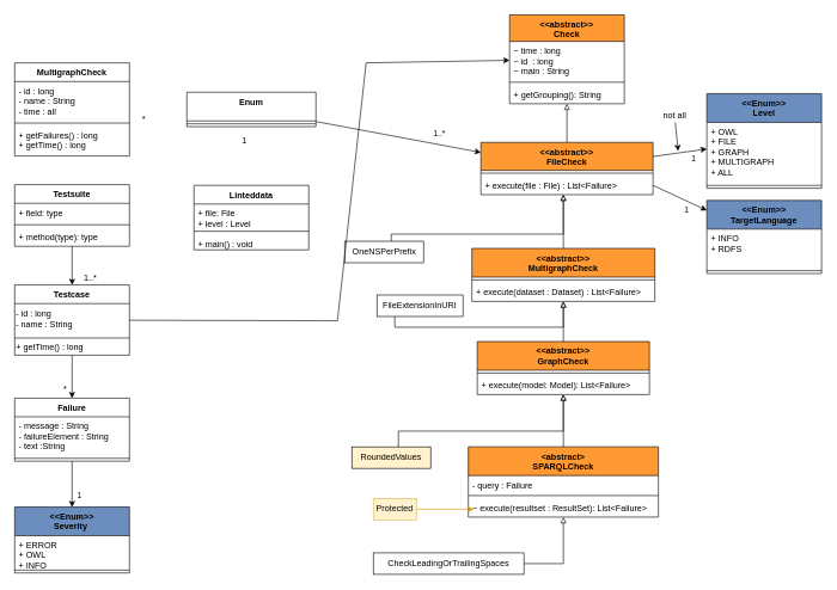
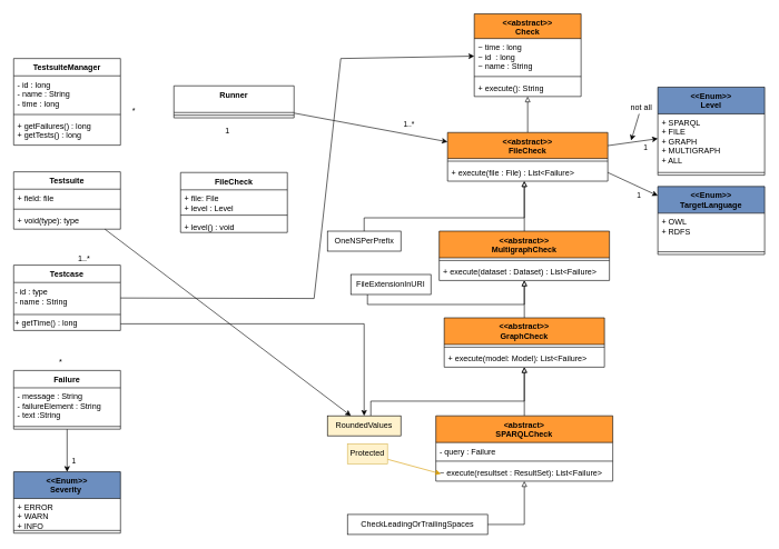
- <mxCell id="76" value="~ time : long&#10;~ id  : long&#10;~ main : String" style="text;strokeColor=none;fillColor=none;align=left;verticalAlign=top;spacingLeft=4;spacingRight=4;overflow=hidden;rotatable=0;points=[[0,0.5],[1,0.5]];portConstraint=eastwest;" parent="75" vertex="1"><mxGeometry y="37" width="160" height="53" as="geometry" /></mxCell>
+ <mxCell id="76" value="~ time : long&#10;~ id  : long&#10;~ name : String" style="text;strokeColor=none;fillColor=none;align=left;verticalAlign=top;spacingLeft=4;spacingRight=4;overflow=hidden;rotatable=0;points=[[0,0.5],[1,0.5]];portConstraint=eastwest;" parent="75" vertex="1"><mxGeometry y="37" width="160" height="53" as="geometry" /></mxCell>
- <mxCell id="68" value="MultigraphCheck" style="swimlane;fontStyle=1;align=center;verticalAlign=top;childLayout=stackLayout;horizontal=1;startSize=26;horizontalStack=0;resizeParent=1;resizeParentMax=0;resizeLast=0;collapsible=1;marginBottom=0;" parent="1" vertex="1"><mxGeometry x="20" y="87" width="160" height="130" as="geometry" /></mxCell>
+ <mxCell id="68" value="TestsuiteManager" style="swimlane;fontStyle=1;align=center;verticalAlign=top;childLayout=stackLayout;horizontal=1;startSize=26;horizontalStack=0;resizeParent=1;resizeParentMax=0;resizeLast=0;collapsible=1;marginBottom=0;" parent="1" vertex="1"><mxGeometry x="20" y="87" width="160" height="130" as="geometry" /></mxCell>
- <mxCell id="69" value="- id : long&#10;- name : String&#10;- time : all" style="text;strokeColor=none;fillColor=none;align=left;verticalAlign=top;spacingLeft=4;spacingRight=4;overflow=hidden;rotatable=0;points=[[0,0.5],[1,0.5]];portConstraint=eastwest;" parent="68" vertex="1"><mxGeometry y="26" width="160" height="54" as="geometry" /></mxCell>
+ <mxCell id="69" value="- id : long&#10;- name : String&#10;- time : long" style="text;strokeColor=none;fillColor=none;align=left;verticalAlign=top;spacingLeft=4;spacingRight=4;overflow=hidden;rotatable=0;points=[[0,0.5],[1,0.5]];portConstraint=eastwest;" parent="68" vertex="1"><mxGeometry y="26" width="160" height="54" as="geometry" /></mxCell>
- <mxCell id="78" value="+ getGrouping(): String" style="text;strokeColor=none;fillColor=none;align=left;verticalAlign=top;spacingLeft=4;spacingRight=4;overflow=hidden;rotatable=0;points=[[0,0.5],[1,0.5]];portConstraint=eastwest;" parent="75" vertex="1"><mxGeometry y="98" width="160" height="26" as="geometry" /></mxCell>
+ <mxCell id="78" value="+ execute(): String" style="text;strokeColor=none;fillColor=none;align=left;verticalAlign=top;spacingLeft=4;spacingRight=4;overflow=hidden;rotatable=0;points=[[0,0.5],[1,0.5]];portConstraint=eastwest;" parent="75" vertex="1"><mxGeometry y="98" width="160" height="26" as="geometry" /></mxCell>
- <mxCell id="42" value="Enum" style="swimlane;fontStyle=1;align=center;verticalAlign=top;childLayout=stackLayout;horizontal=1;startSize=40;horizontalStack=0;resizeParent=1;resizeParentMax=0;resizeLast=0;collapsible=1;marginBottom=0;" parent="1" vertex="1"><mxGeometry x="260" y="128" width="180" height="48" as="geometry" /></mxCell>
+ <mxCell id="42" value="Runner" style="swimlane;fontStyle=1;align=center;verticalAlign=top;childLayout=stackLayout;horizontal=1;startSize=40;horizontalStack=0;resizeParent=1;resizeParentMax=0;resizeLast=0;collapsible=1;marginBottom=0;" parent="1" vertex="1"><mxGeometry x="260" y="128" width="180" height="48" as="geometry" /></mxCell>
- <mxCell id="30" value="not all" style="text;html=1;align=center;verticalAlign=middle;resizable=0;points=[];autosize=1;strokeColor=none;fillColor=none;" parent="1" vertex="1"><mxGeometry x="915" y="150" width="50" height="20" as="geometry" /></mxCell>
+ <mxCell id="30" value="not all" style="text;html=1;align=center;verticalAlign=middle;resizable=0;points=[];autosize=1;strokeColor=none;fillColor=none;" parent="1" vertex="1"><mxGeometry x="935" y="150" width="50" height="20" as="geometry" /></mxCell>
- <mxCell id="3" value="+ OWL&#10;+ FILE&#10;+ GRAPH&#10;+ MULTIGRAPH&#10;+ ALL" style="text;strokeColor=none;fillColor=none;align=left;verticalAlign=top;spacingLeft=4;spacingRight=4;overflow=hidden;rotatable=0;points=[[0,0.5],[1,0.5]];portConstraint=eastwest;" parent="2" vertex="1"><mxGeometry y="40" width="160" height="84" as="geometry" /></mxCell>
+ <mxCell id="3" value="+ SPARQL&#10;+ FILE&#10;+ GRAPH&#10;+ MULTIGRAPH&#10;+ ALL" style="text;strokeColor=none;fillColor=none;align=left;verticalAlign=top;spacingLeft=4;spacingRight=4;overflow=hidden;rotatable=0;points=[[0,0.5],[1,0.5]];portConstraint=eastwest;" parent="2" vertex="1"><mxGeometry y="40" width="160" height="84" as="geometry" /></mxCell>
- <mxCell id="71" value="+ getFailures() : long&#10;+ getTime() : long" style="text;strokeColor=none;fillColor=none;align=left;verticalAlign=top;spacingLeft=4;spacingRight=4;overflow=hidden;rotatable=0;points=[[0,0.5],[1,0.5]];portConstraint=eastwest;" parent="68" vertex="1"><mxGeometry y="88" width="160" height="42" as="geometry" /></mxCell>
+ <mxCell id="71" value="+ getFailures() : long&#10;+ getTests() : long" style="text;strokeColor=none;fillColor=none;align=left;verticalAlign=top;spacingLeft=4;spacingRight=4;overflow=hidden;rotatable=0;points=[[0,0.5],[1,0.5]];portConstraint=eastwest;" parent="68" vertex="1"><mxGeometry y="88" width="160" height="42" as="geometry" /></mxCell>
- <mxCell id="37" value="Linteddata" style="swimlane;fontStyle=1;align=center;verticalAlign=top;childLayout=stackLayout;horizontal=1;startSize=26;horizontalStack=0;resizeParent=1;resizeParentMax=0;resizeLast=0;collapsible=1;marginBottom=0;" parent="1" vertex="1"><mxGeometry x="270" y="258" width="160" height="90" as="geometry" /></mxCell>
+ <mxCell id="37" value="FileCheck" style="swimlane;fontStyle=1;align=center;verticalAlign=top;childLayout=stackLayout;horizontal=1;startSize=26;horizontalStack=0;resizeParent=1;resizeParentMax=0;resizeLast=0;collapsible=1;marginBottom=0;" parent="1" vertex="1"><mxGeometry x="270" y="258" width="160" height="90" as="geometry" /></mxCell>
- <mxCell id="64" value="+ field: type" style="text;strokeColor=none;fillColor=none;align=left;verticalAlign=top;spacingLeft=4;spacingRight=4;overflow=hidden;rotatable=0;points=[[0,0.5],[1,0.5]];portConstraint=eastwest;" parent="63" vertex="1"><mxGeometry y="26" width="160" height="26" as="geometry" /></mxCell>
+ <mxCell id="64" value="+ field: file" style="text;strokeColor=none;fillColor=none;align=left;verticalAlign=top;spacingLeft=4;spacingRight=4;overflow=hidden;rotatable=0;points=[[0,0.5],[1,0.5]];portConstraint=eastwest;" parent="63" vertex="1"><mxGeometry y="26" width="160" height="26" as="geometry" /></mxCell>
- <mxCell id="66" value="+ method(type): type" style="text;strokeColor=none;fillColor=none;align=left;verticalAlign=top;spacingLeft=4;spacingRight=4;overflow=hidden;rotatable=0;points=[[0,0.5],[1,0.5]];portConstraint=eastwest;" parent="63" vertex="1"><mxGeometry y="60" width="160" height="26" as="geometry" /></mxCell>
+ <mxCell id="66" value="+ void(type): type" style="text;strokeColor=none;fillColor=none;align=left;verticalAlign=top;spacingLeft=4;spacingRight=4;overflow=hidden;rotatable=0;points=[[0,0.5],[1,0.5]];portConstraint=eastwest;" parent="63" vertex="1"><mxGeometry y="60" width="160" height="26" as="geometry" /></mxCell>
- <mxCell id="6" value="+ INFO&#10;+ RDFS" style="text;strokeColor=none;fillColor=none;align=left;verticalAlign=top;spacingLeft=4;spacingRight=4;overflow=hidden;rotatable=0;points=[[0,0.5],[1,0.5]];portConstraint=eastwest;" parent="5" vertex="1"><mxGeometry y="40" width="160" height="54" as="geometry" /></mxCell>
+ <mxCell id="6" value="+ OWL&#10;+ RDFS" style="text;strokeColor=none;fillColor=none;align=left;verticalAlign=top;spacingLeft=4;spacingRight=4;overflow=hidden;rotatable=0;points=[[0,0.5],[1,0.5]];portConstraint=eastwest;" parent="5" vertex="1"><mxGeometry y="40" width="160" height="54" as="geometry" /></mxCell>
- <mxCell id="40" value="+ main() : void" style="text;strokeColor=none;fillColor=none;align=left;verticalAlign=top;spacingLeft=4;spacingRight=4;overflow=hidden;rotatable=0;points=[[0,0.5],[1,0.5]];portConstraint=eastwest;" parent="37" vertex="1"><mxGeometry y="68" width="160" height="22" as="geometry" /></mxCell>
+ <mxCell id="40" value="+ level() : void" style="text;strokeColor=none;fillColor=none;align=left;verticalAlign=top;spacingLeft=4;spacingRight=4;overflow=hidden;rotatable=0;points=[[0,0.5],[1,0.5]];portConstraint=eastwest;" parent="37" vertex="1"><mxGeometry y="68" width="160" height="22" as="geometry" /></mxCell>
- <mxCell id="17" value="OneNSPerPrefix" style="html=1;" parent="1" vertex="1"><mxGeometry x="480" y="336" width="110" height="30" as="geometry" /></mxCell>
+ <mxCell id="17" value="OneNSPerPrefix" style="html=1;" parent="1" vertex="1"><mxGeometry x="490" y="346" width="110" height="30" as="geometry" /></mxCell>
- <mxCell id="62" style="rounded=0;orthogonalLoop=1;jettySize=auto;html=1;startArrow=none;startFill=0;" parent="1" source="63" target="46" edge="1"><mxGeometry relative="1" as="geometry" /></mxCell>
+ <mxCell id="62" style="rounded=0;orthogonalLoop=1;jettySize=auto;html=1;startArrow=none;startFill=0;" parent="1" source="63" target="36" edge="1"><mxGeometry relative="1" as="geometry" /></mxCell>
- <mxCell id="47" value="- id : long&lt;br&gt;- name : String" style="text;html=1;strokeColor=none;fillColor=none;align=left;verticalAlign=middle;whiteSpace=wrap;rounded=0;" parent="46" vertex="1"><mxGeometry y="26" width="160" height="44" as="geometry" /></mxCell>
+ <mxCell id="47" value="- id : type&lt;br&gt;- name : String" style="text;html=1;strokeColor=none;fillColor=none;align=left;verticalAlign=middle;whiteSpace=wrap;rounded=0;" parent="46" vertex="1"><mxGeometry y="26" width="160" height="44" as="geometry" /></mxCell>
- <mxCell id="67" style="edgeStyle=orthogonalEdgeStyle;rounded=0;orthogonalLoop=1;jettySize=auto;html=1;startArrow=none;startFill=0;" parent="1" source="49" target="51" edge="1"><mxGeometry relative="1" as="geometry" /></mxCell>
+ <mxCell id="67" style="edgeStyle=orthogonalEdgeStyle;rounded=0;orthogonalLoop=1;jettySize=auto;html=1;startArrow=none;startFill=0;" parent="1" source="49" target="36" edge="1"><mxGeometry relative="1" as="geometry" /></mxCell>
- <mxCell id="61" value="Protected" style="text;html=1;strokeColor=#d6b656;fillColor=#fff2cc;align=center;verticalAlign=middle;whiteSpace=wrap;rounded=0;" parent="1" vertex="1"><mxGeometry x="520" y="695" width="60" height="30" as="geometry" /></mxCell>
+ <mxCell id="61" value="Protected" style="text;html=1;strokeColor=#d6b656;fillColor=#fff2cc;align=center;verticalAlign=middle;whiteSpace=wrap;rounded=0;" parent="1" vertex="1"><mxGeometry x="520" y="665" width="60" height="30" as="geometry" /></mxCell>
- <mxCell id="55" value="+ ERROR&#10;+ OWL&#10;+ INFO" style="text;strokeColor=none;fillColor=none;align=left;verticalAlign=top;spacingLeft=4;spacingRight=4;overflow=hidden;rotatable=0;points=[[0,0.5],[1,0.5]];portConstraint=eastwest;" parent="54" vertex="1"><mxGeometry y="40" width="160" height="44" as="geometry" /></mxCell>
+ <mxCell id="55" value="+ ERROR&#10;+ WARN&#10;+ INFO" style="text;strokeColor=none;fillColor=none;align=left;verticalAlign=top;spacingLeft=4;spacingRight=4;overflow=hidden;rotatable=0;points=[[0,0.5],[1,0.5]];portConstraint=eastwest;" parent="54" vertex="1"><mxGeometry y="40" width="160" height="44" as="geometry" /></mxCell>
